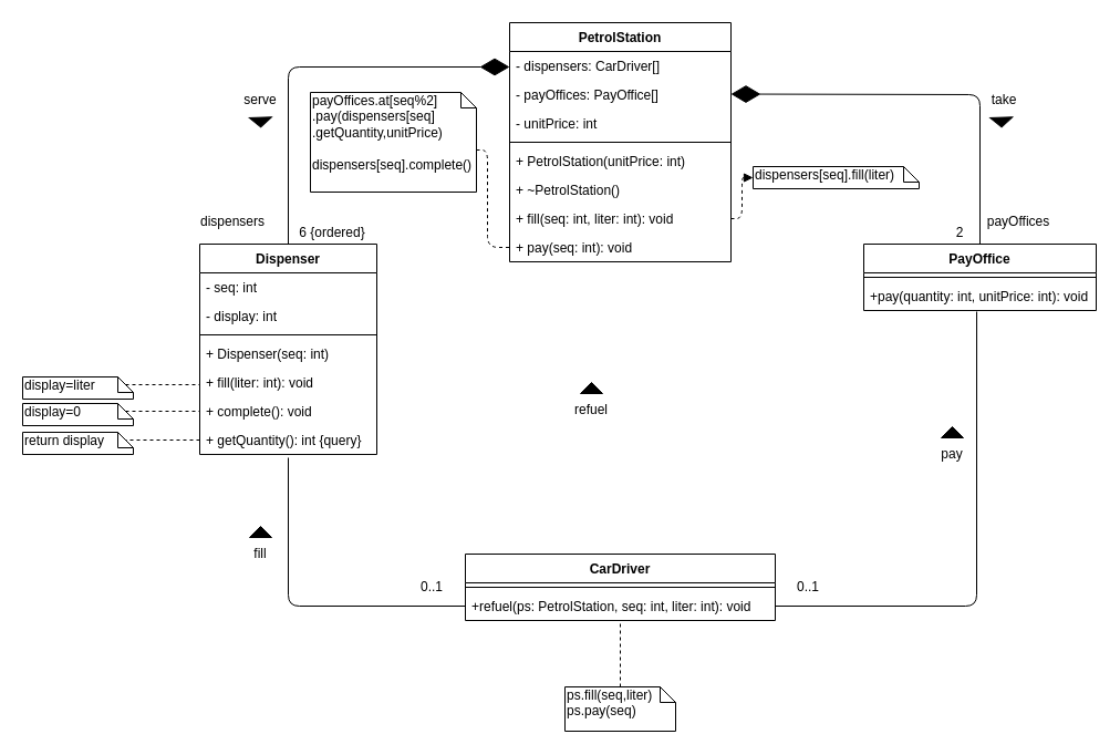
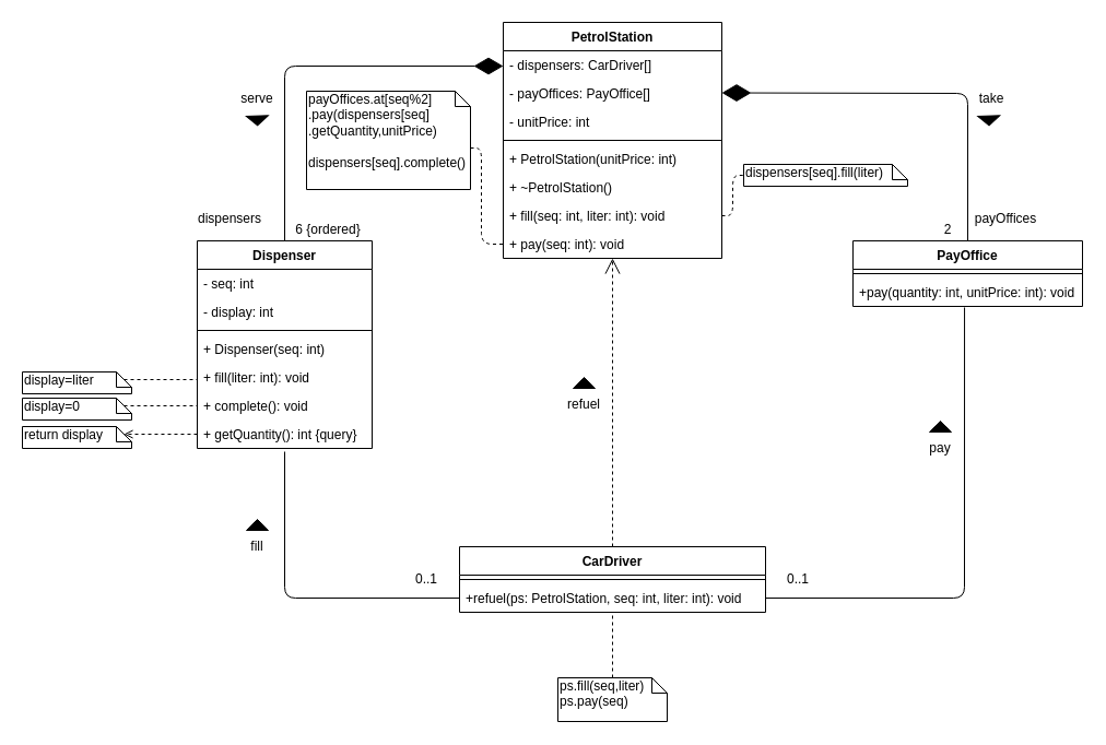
- <mxCell id="55" value="" style="endArrow=block;dashed=1;html=1;entryX=0;entryY=0.5;entryDx=0;entryDy=0;entryPerimeter=0;exitX=1;exitY=0.5;exitDx=0;exitDy=0;" edge="1" parent="1" source="18" target="54"><mxGeometry width="50" height="50" relative="1" as="geometry"><mxPoint x="450" y="320" as="sourcePoint" /><mxPoint x="500" y="270" as="targetPoint" /><Array as="points"><mxPoint x="670" y="197" /><mxPoint x="670" y="160" /></Array></mxGeometry></mxCell>
+ <mxCell id="55" value="" style="endArrow=none;dashed=1;html=1;entryX=0;entryY=0.5;entryDx=0;entryDy=0;entryPerimeter=0;exitX=1;exitY=0.5;exitDx=0;exitDy=0;" edge="1" parent="1" source="18" target="54"><mxGeometry width="50" height="50" relative="1" as="geometry"><mxPoint x="450" y="320" as="sourcePoint" /><mxPoint x="500" y="270" as="targetPoint" /><Array as="points"><mxPoint x="670" y="197" /><mxPoint x="670" y="160" /></Array></mxGeometry></mxCell>
+ <mxCell id="27" value="&lt;br&gt;" style="endArrow=open;endSize=12;dashed=1;html=1;exitX=0.5;exitY=0;exitDx=0;exitDy=0;" edge="1" parent="1" source="23" target="19"><mxGeometry x="0.085" y="10" width="160" relative="1" as="geometry"><mxPoint x="430" y="390" as="sourcePoint" /><mxPoint x="560" y="242" as="targetPoint" /><mxPoint as="offset" /></mxGeometry></mxCell>
- <mxCell id="51" value="" style="endArrow=none;dashed=1;html=1;exitX=0;exitY=0.5;exitDx=0;exitDy=0;entryX=0;entryY=0;entryDx=93;entryDy=7;entryPerimeter=0;" edge="1" parent="1" source="9" target="48"><mxGeometry width="50" height="50" relative="1" as="geometry"><mxPoint x="450" y="420" as="sourcePoint" /><mxPoint x="500" y="370" as="targetPoint" /></mxGeometry></mxCell>
+ <mxCell id="51" value="" style="endArrow=open;dashed=1;html=1;exitX=0;exitY=0.5;exitDx=0;exitDy=0;entryX=0;entryY=0;entryDx=93;entryDy=7;entryPerimeter=0;" edge="1" parent="1" source="9" target="48"><mxGeometry width="50" height="50" relative="1" as="geometry"><mxPoint x="450" y="420" as="sourcePoint" /><mxPoint x="500" y="370" as="targetPoint" /></mxGeometry></mxCell>
